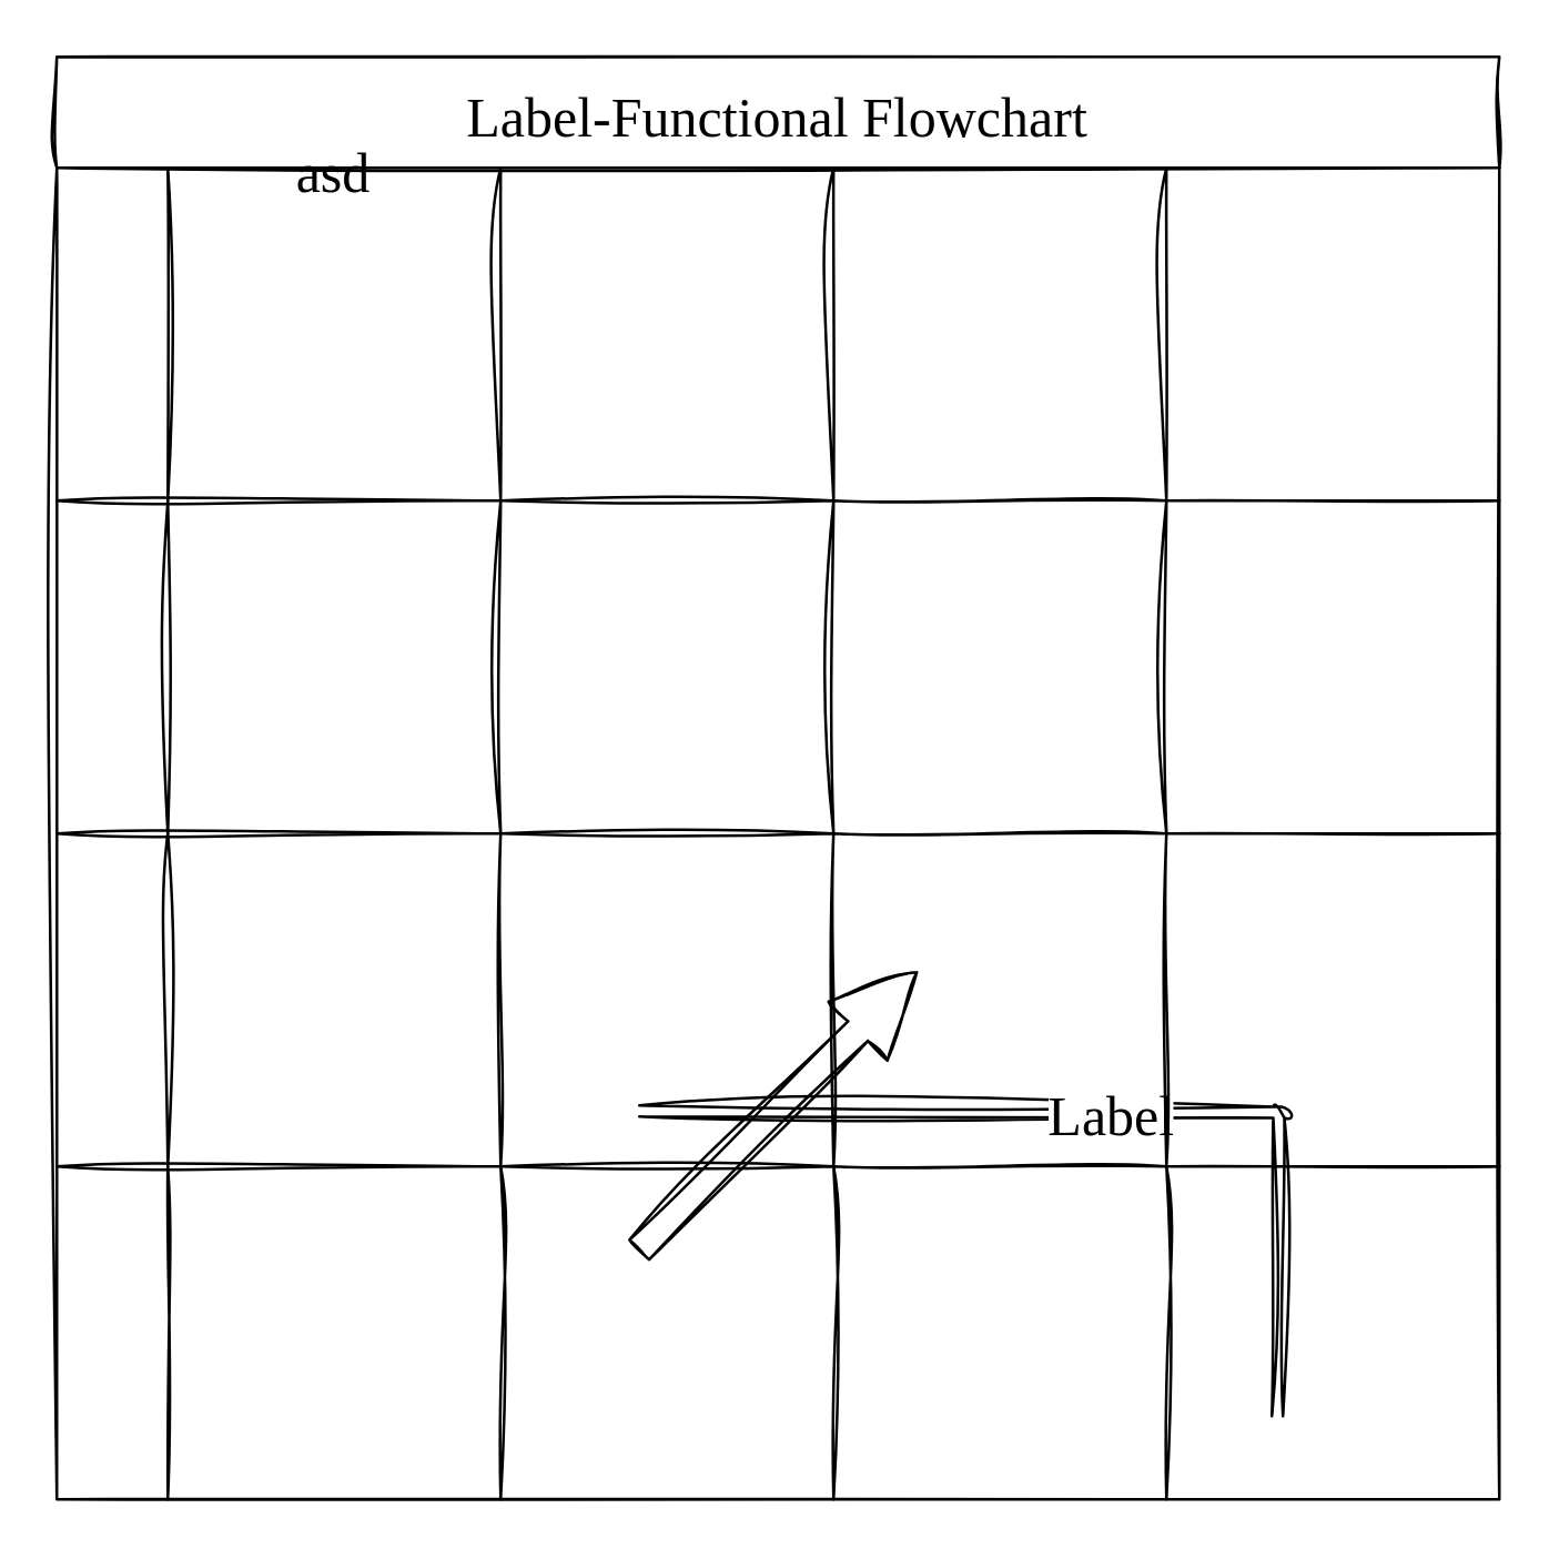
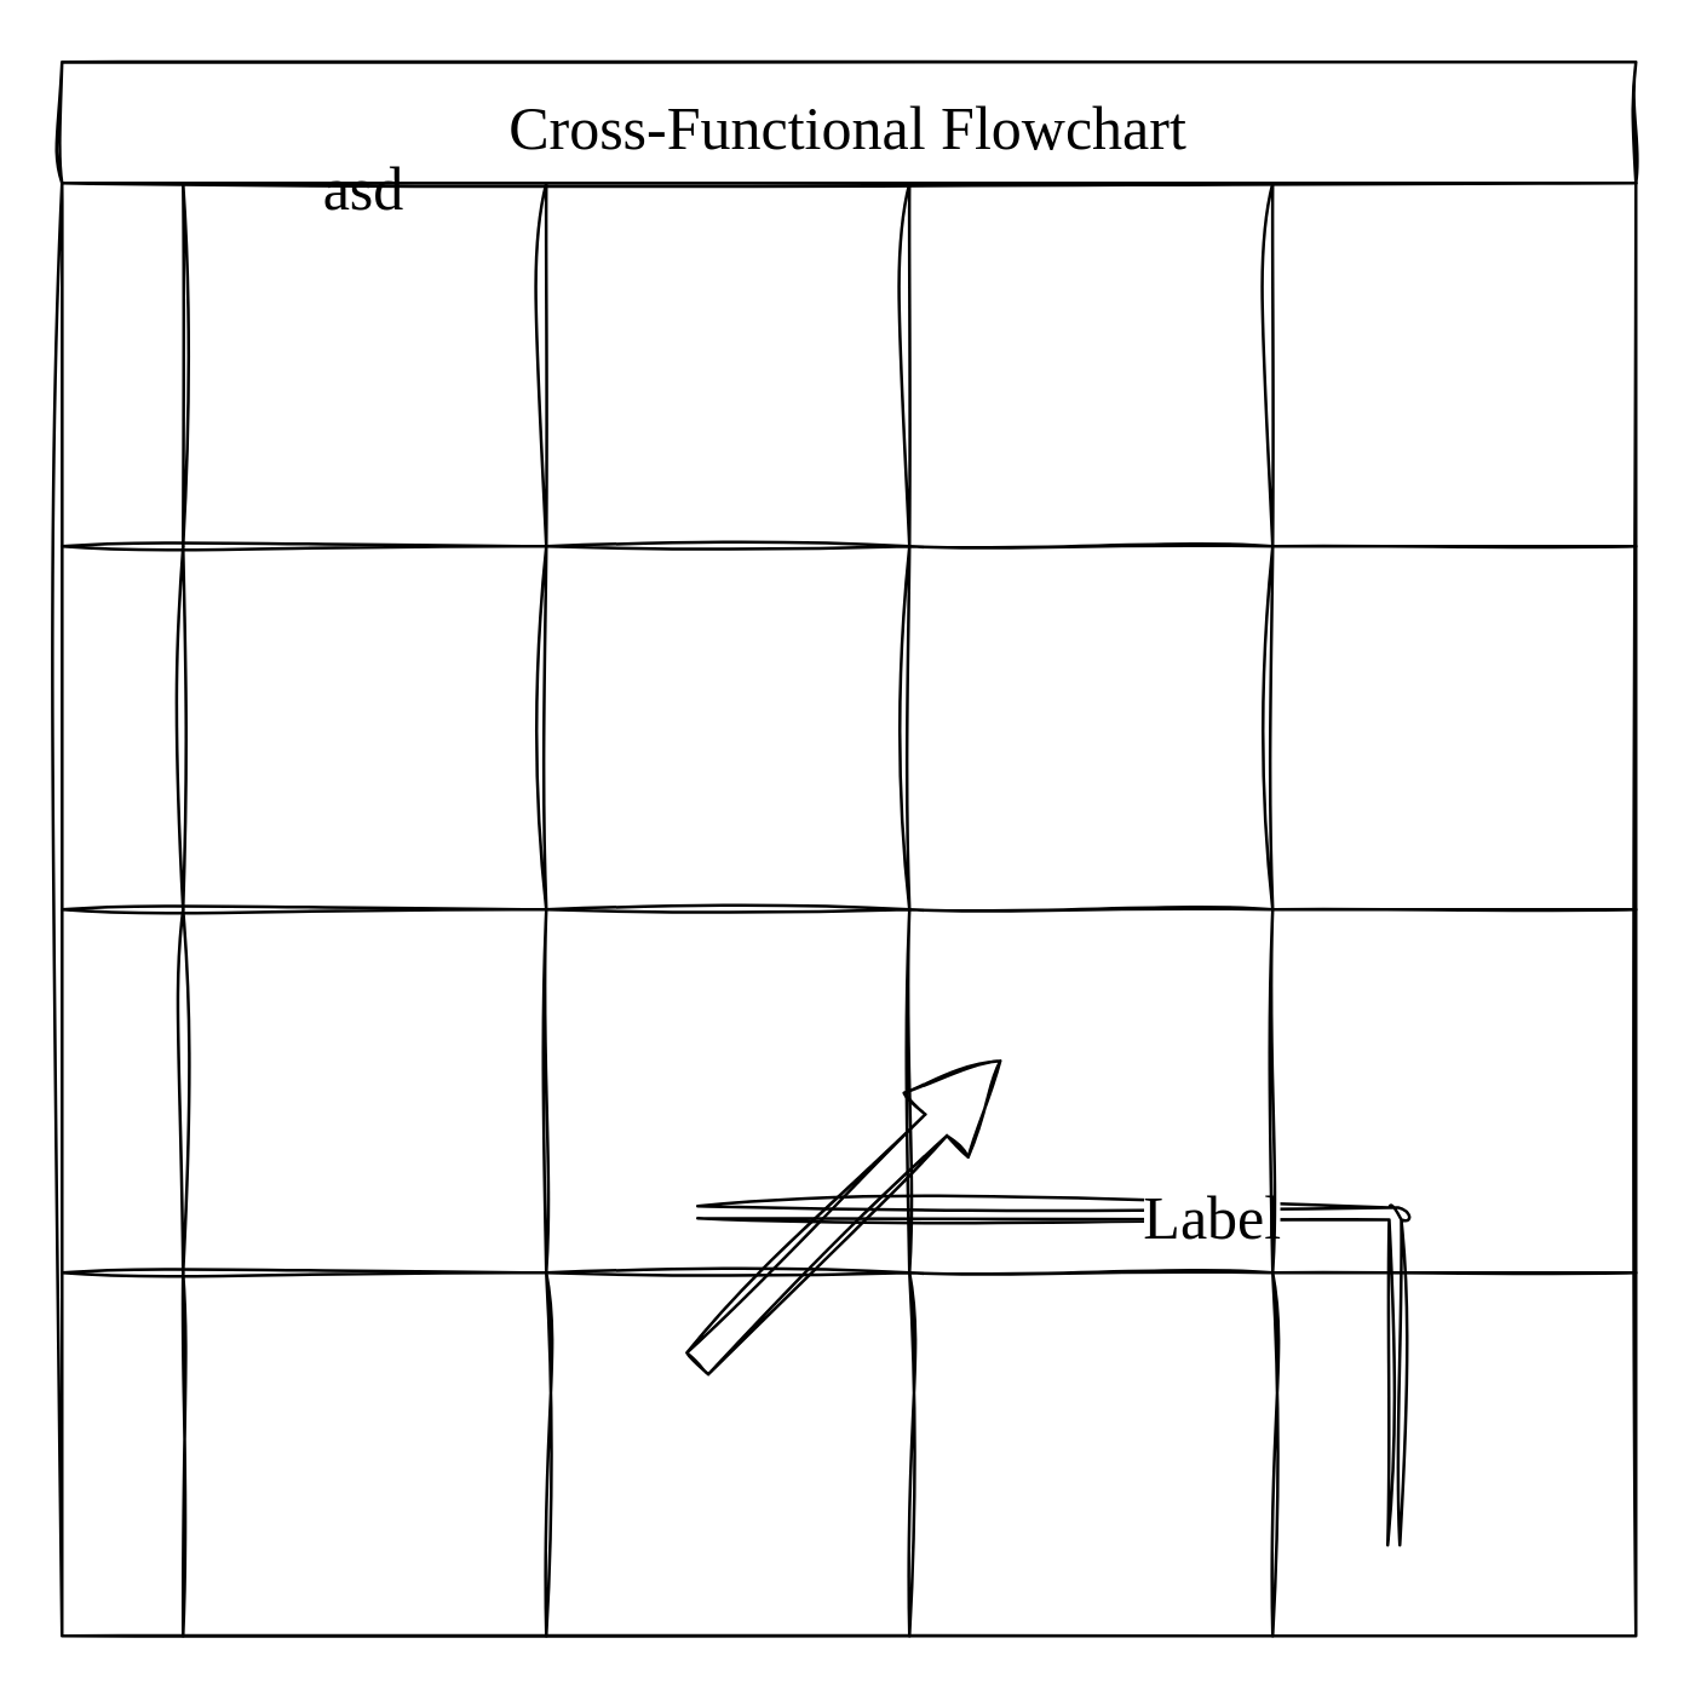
- <mxCell id="5" value="Label-Functional Flowchart" style="shape=table;childLayout=tableLayout;startSize=40;collapsible=0;recursiveResize=0;expand=0;sketch=1;hachureGap=4;jiggle=2;curveFitting=1;fontFamily=Architects Daughter;fontSource=https%3A%2F%2Ffonts.googleapis.com%2Fcss%3Ffamily%3DArchitects%2BDaughter;fontSize=20;" vertex="1" parent="1"><mxGeometry x="20" y="20" width="520" height="520" as="geometry" /></mxCell>
+ <mxCell id="5" value="Cross-Functional Flowchart" style="shape=table;childLayout=tableLayout;startSize=40;collapsible=0;recursiveResize=0;expand=0;sketch=1;hachureGap=4;jiggle=2;curveFitting=1;fontFamily=Architects Daughter;fontSource=https%3A%2F%2Ffonts.googleapis.com%2Fcss%3Ffamily%3DArchitects%2BDaughter;fontSize=20;" vertex="1" parent="1"><mxGeometry x="20" y="20" width="520" height="520" as="geometry" /></mxCell>
